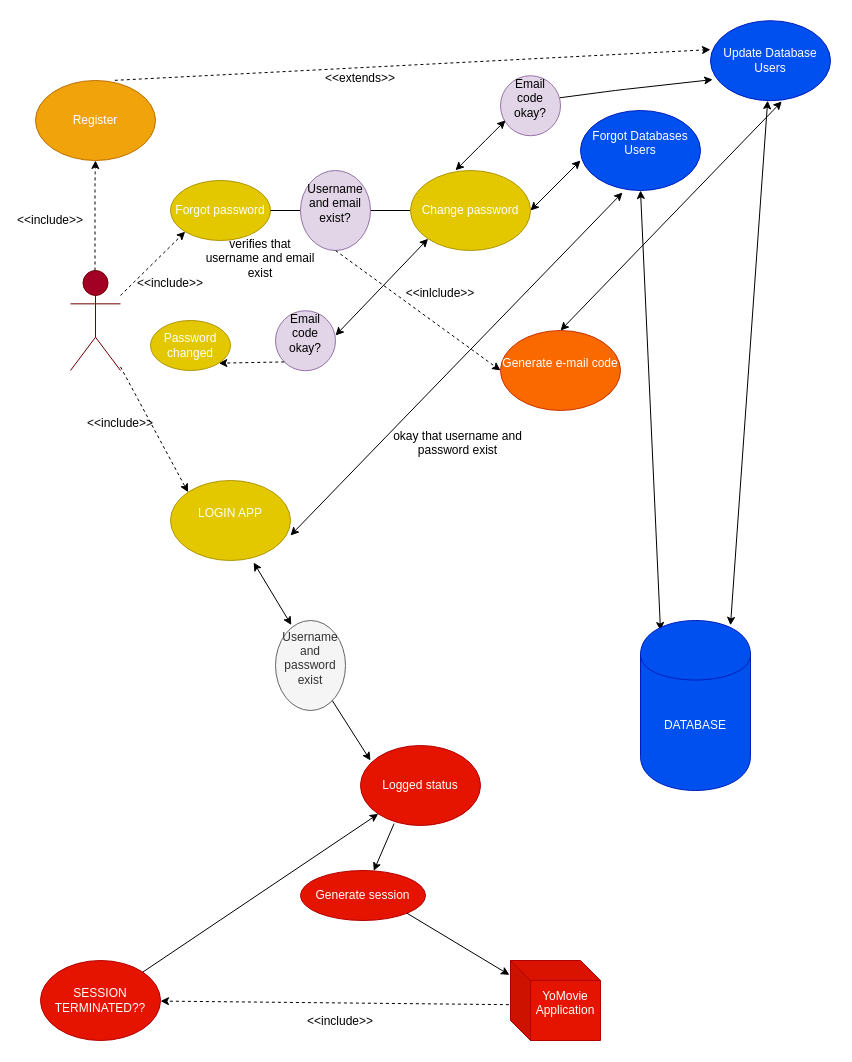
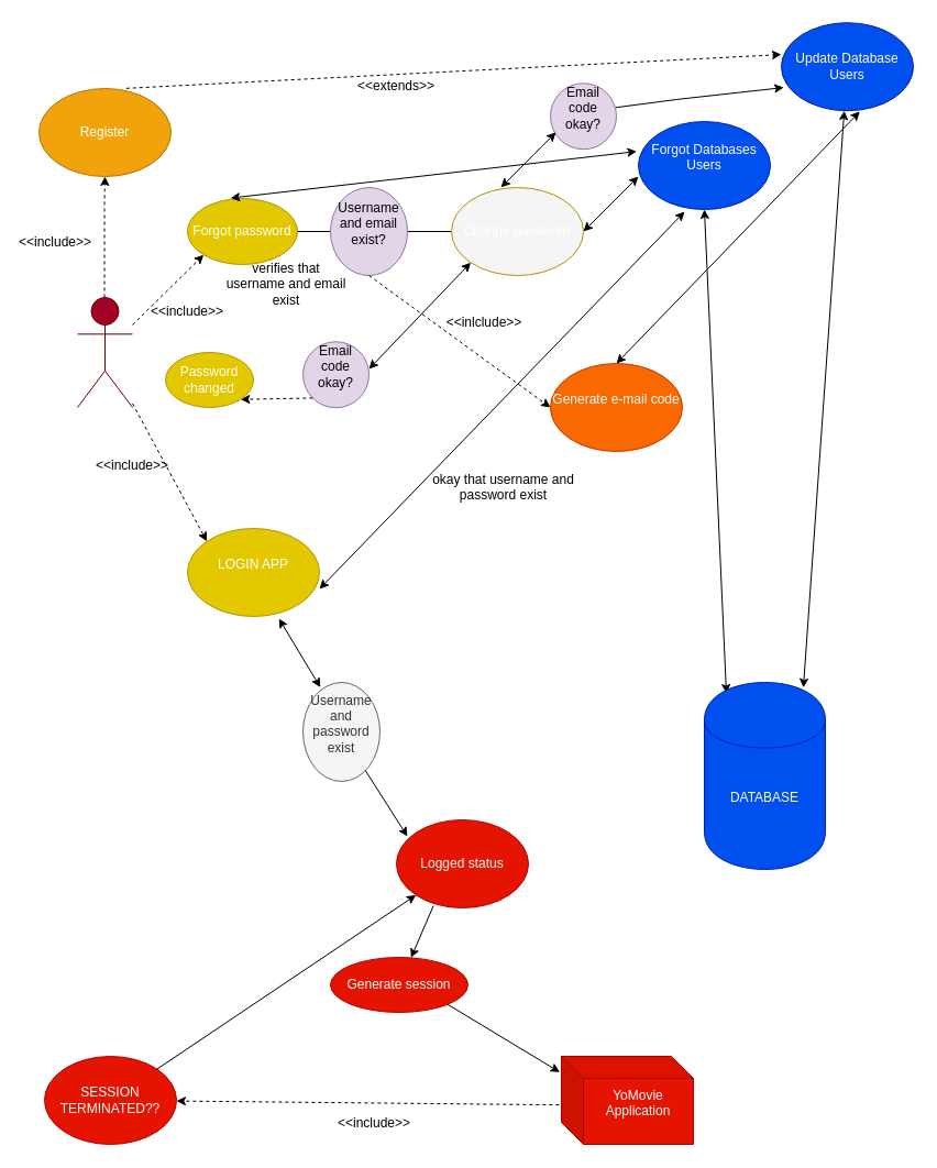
+ <mxCell id="21" value="" style="endArrow=classic;startArrow=classic;html=1;fillColor=#ffffff;exitX=0.392;exitY=-0.007;exitDx=0;exitDy=0;exitPerimeter=0;entryX=-0.013;entryY=0.34;entryDx=0;entryDy=0;entryPerimeter=0;" parent="1" source="8" target="17" edge="1"><mxGeometry width="50" height="50" relative="1" as="geometry"><mxPoint x="270" y="170" as="sourcePoint" /><mxPoint x="320" y="120" as="targetPoint" /></mxGeometry></mxCell>
- <mxCell id="11" value="Change password" style="ellipse;whiteSpace=wrap;html=1;fillColor=#e3c800;strokeColor=#B09500;fontColor=#ffffff;" parent="1" vertex="1"><mxGeometry x="410" y="170" width="120" height="80" as="geometry" /></mxCell>
+ <mxCell id="11" value="Change password" style="ellipse;whiteSpace=wrap;html=1;fillColor=#f5f5f5;strokeColor=#B09500;fontColor=#ffffff;" parent="1" vertex="1"><mxGeometry x="410" y="170" width="120" height="80" as="geometry" /></mxCell>
- <mxCell id="26" value="YoMovie Application&lt;br&gt;&lt;br&gt;" style="shape=cube;whiteSpace=wrap;html=1;boundedLbl=1;backgroundOutline=1;darkOpacity=0.05;darkOpacity2=0.1;fillColor=#e51400;strokeColor=#B20000;fontColor=#ffffff;" parent="1" vertex="1"><mxGeometry x="510" y="960" width="90" height="80" as="geometry" /></mxCell>
+ <mxCell id="26" value="YoMovie Application&lt;br&gt;&lt;br&gt;" style="shape=cube;whiteSpace=wrap;html=1;boundedLbl=1;backgroundOutline=1;darkOpacity=0.05;darkOpacity2=0.1;fillColor=#e51400;strokeColor=#B20000;fontColor=#ffffff;" parent="1" vertex="1"><mxGeometry x="510" y="960" width="120" height="80" as="geometry" /></mxCell>
